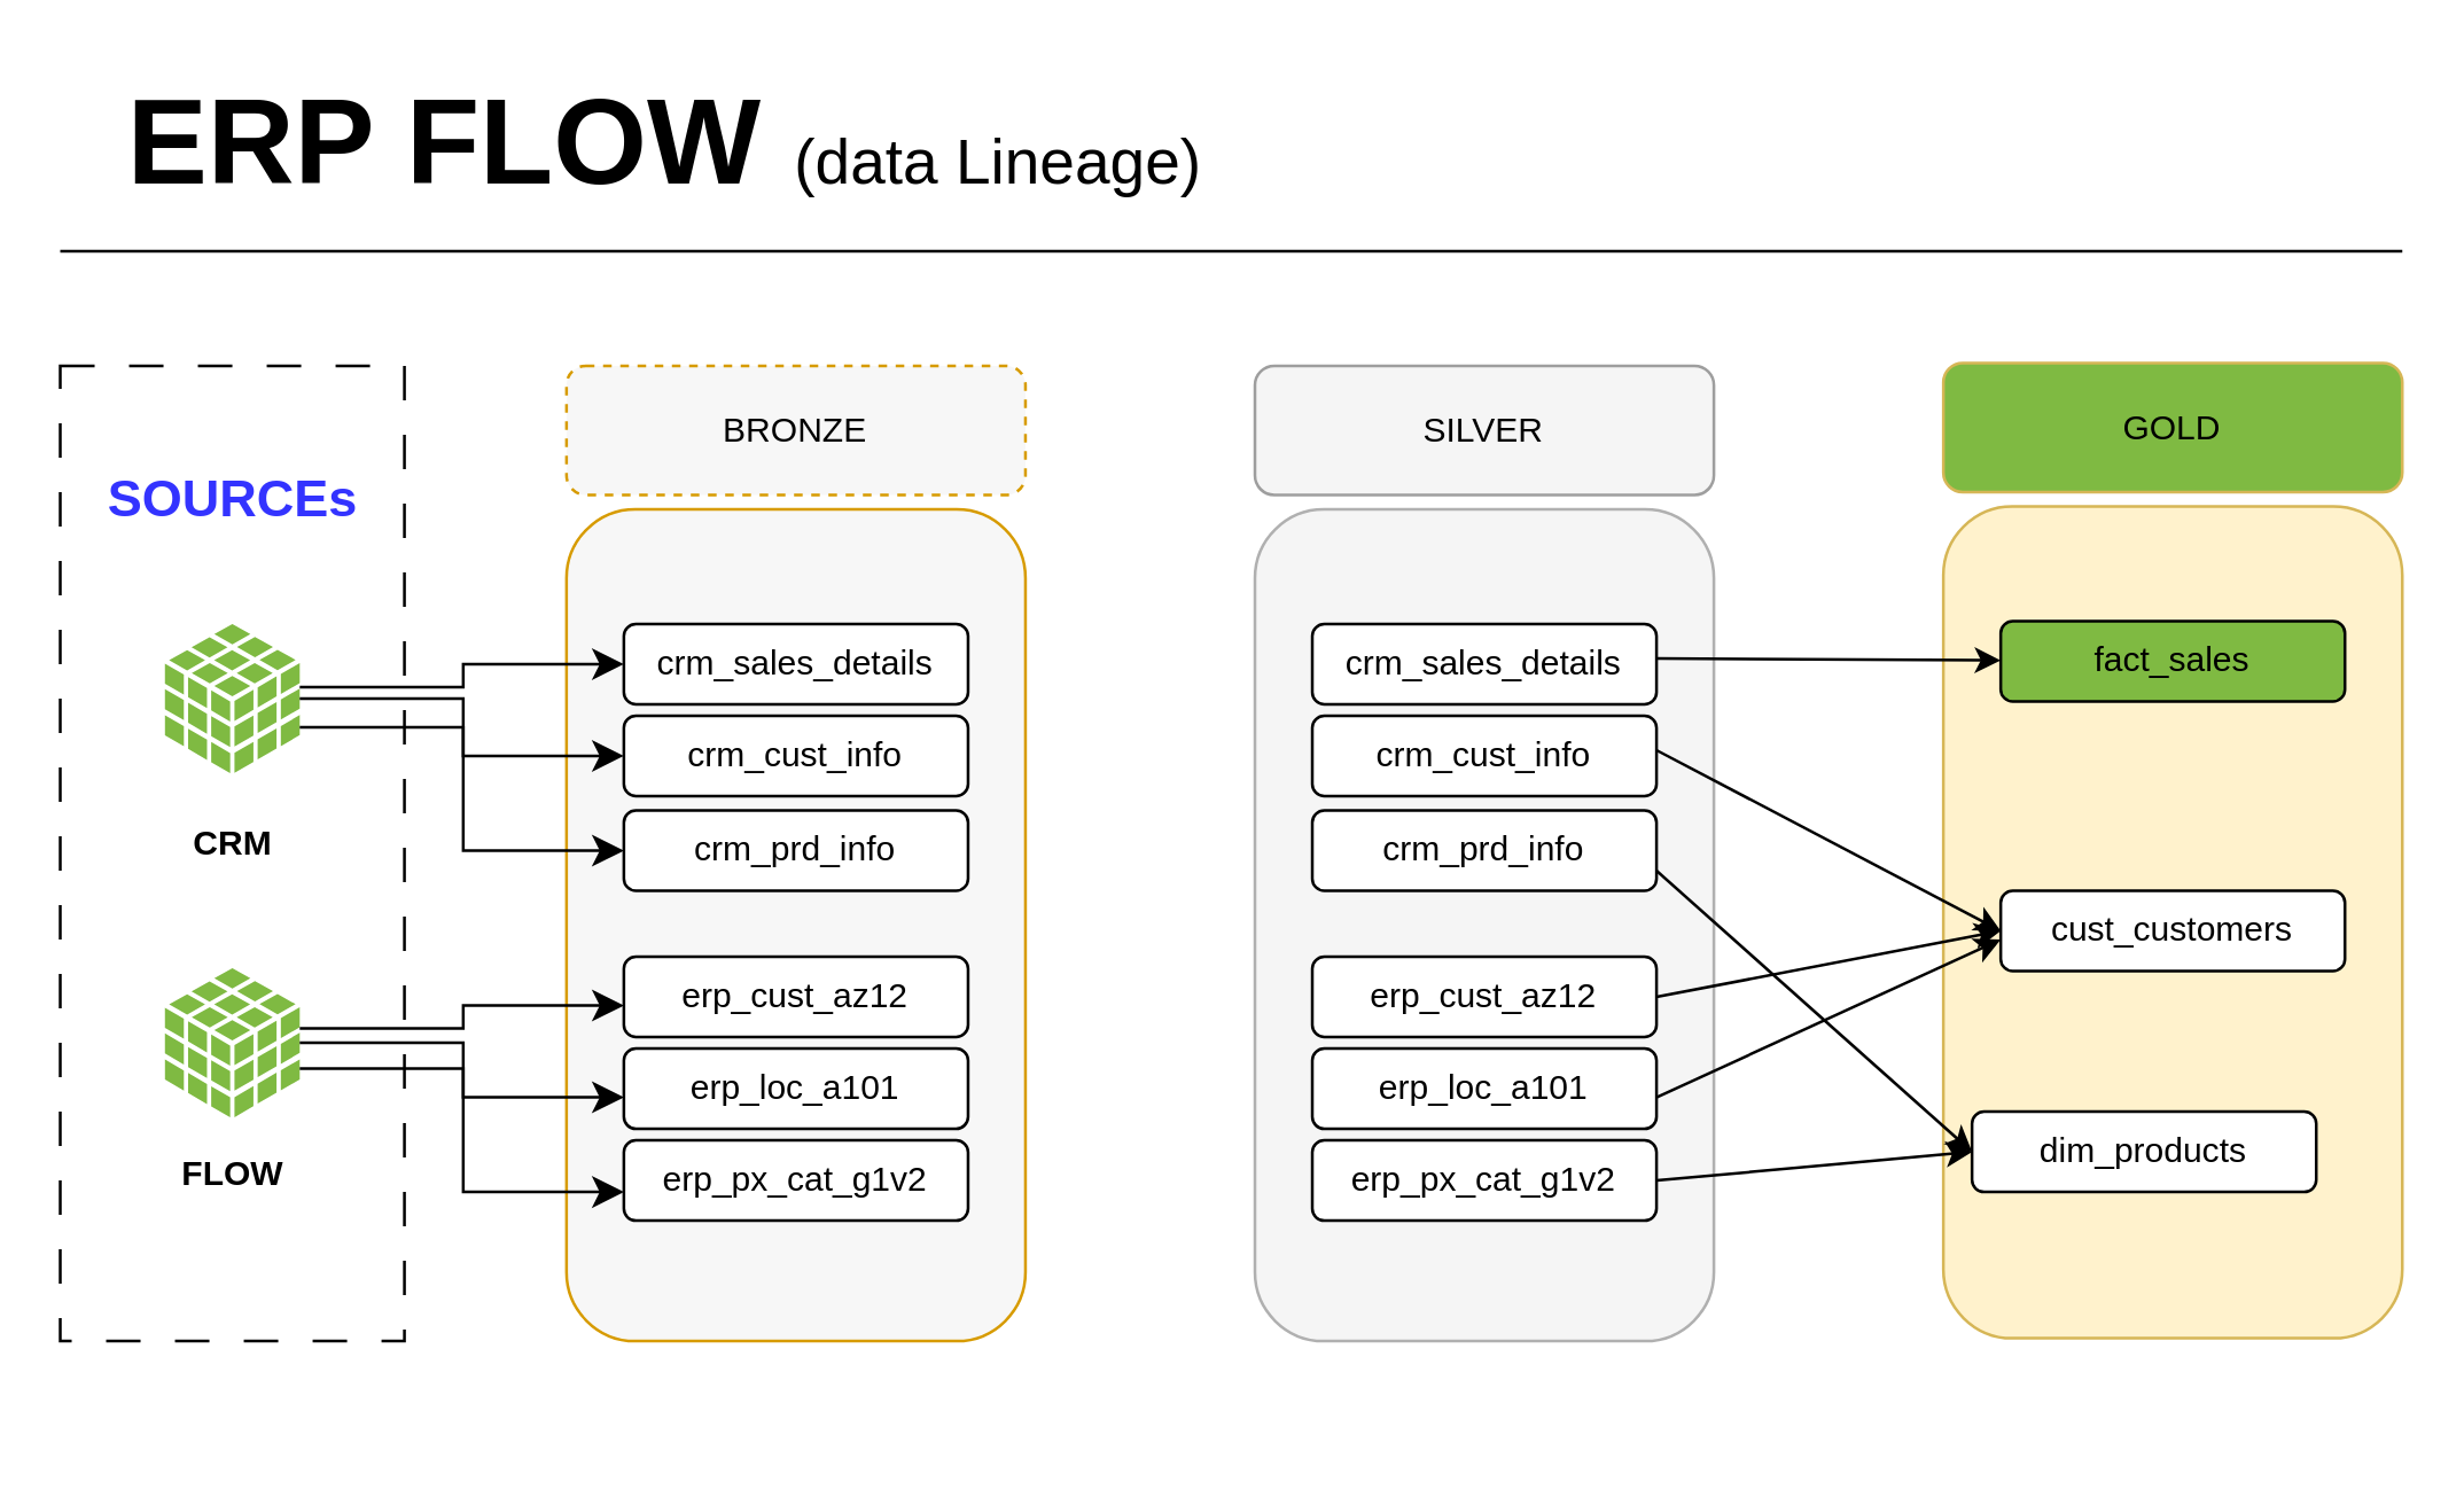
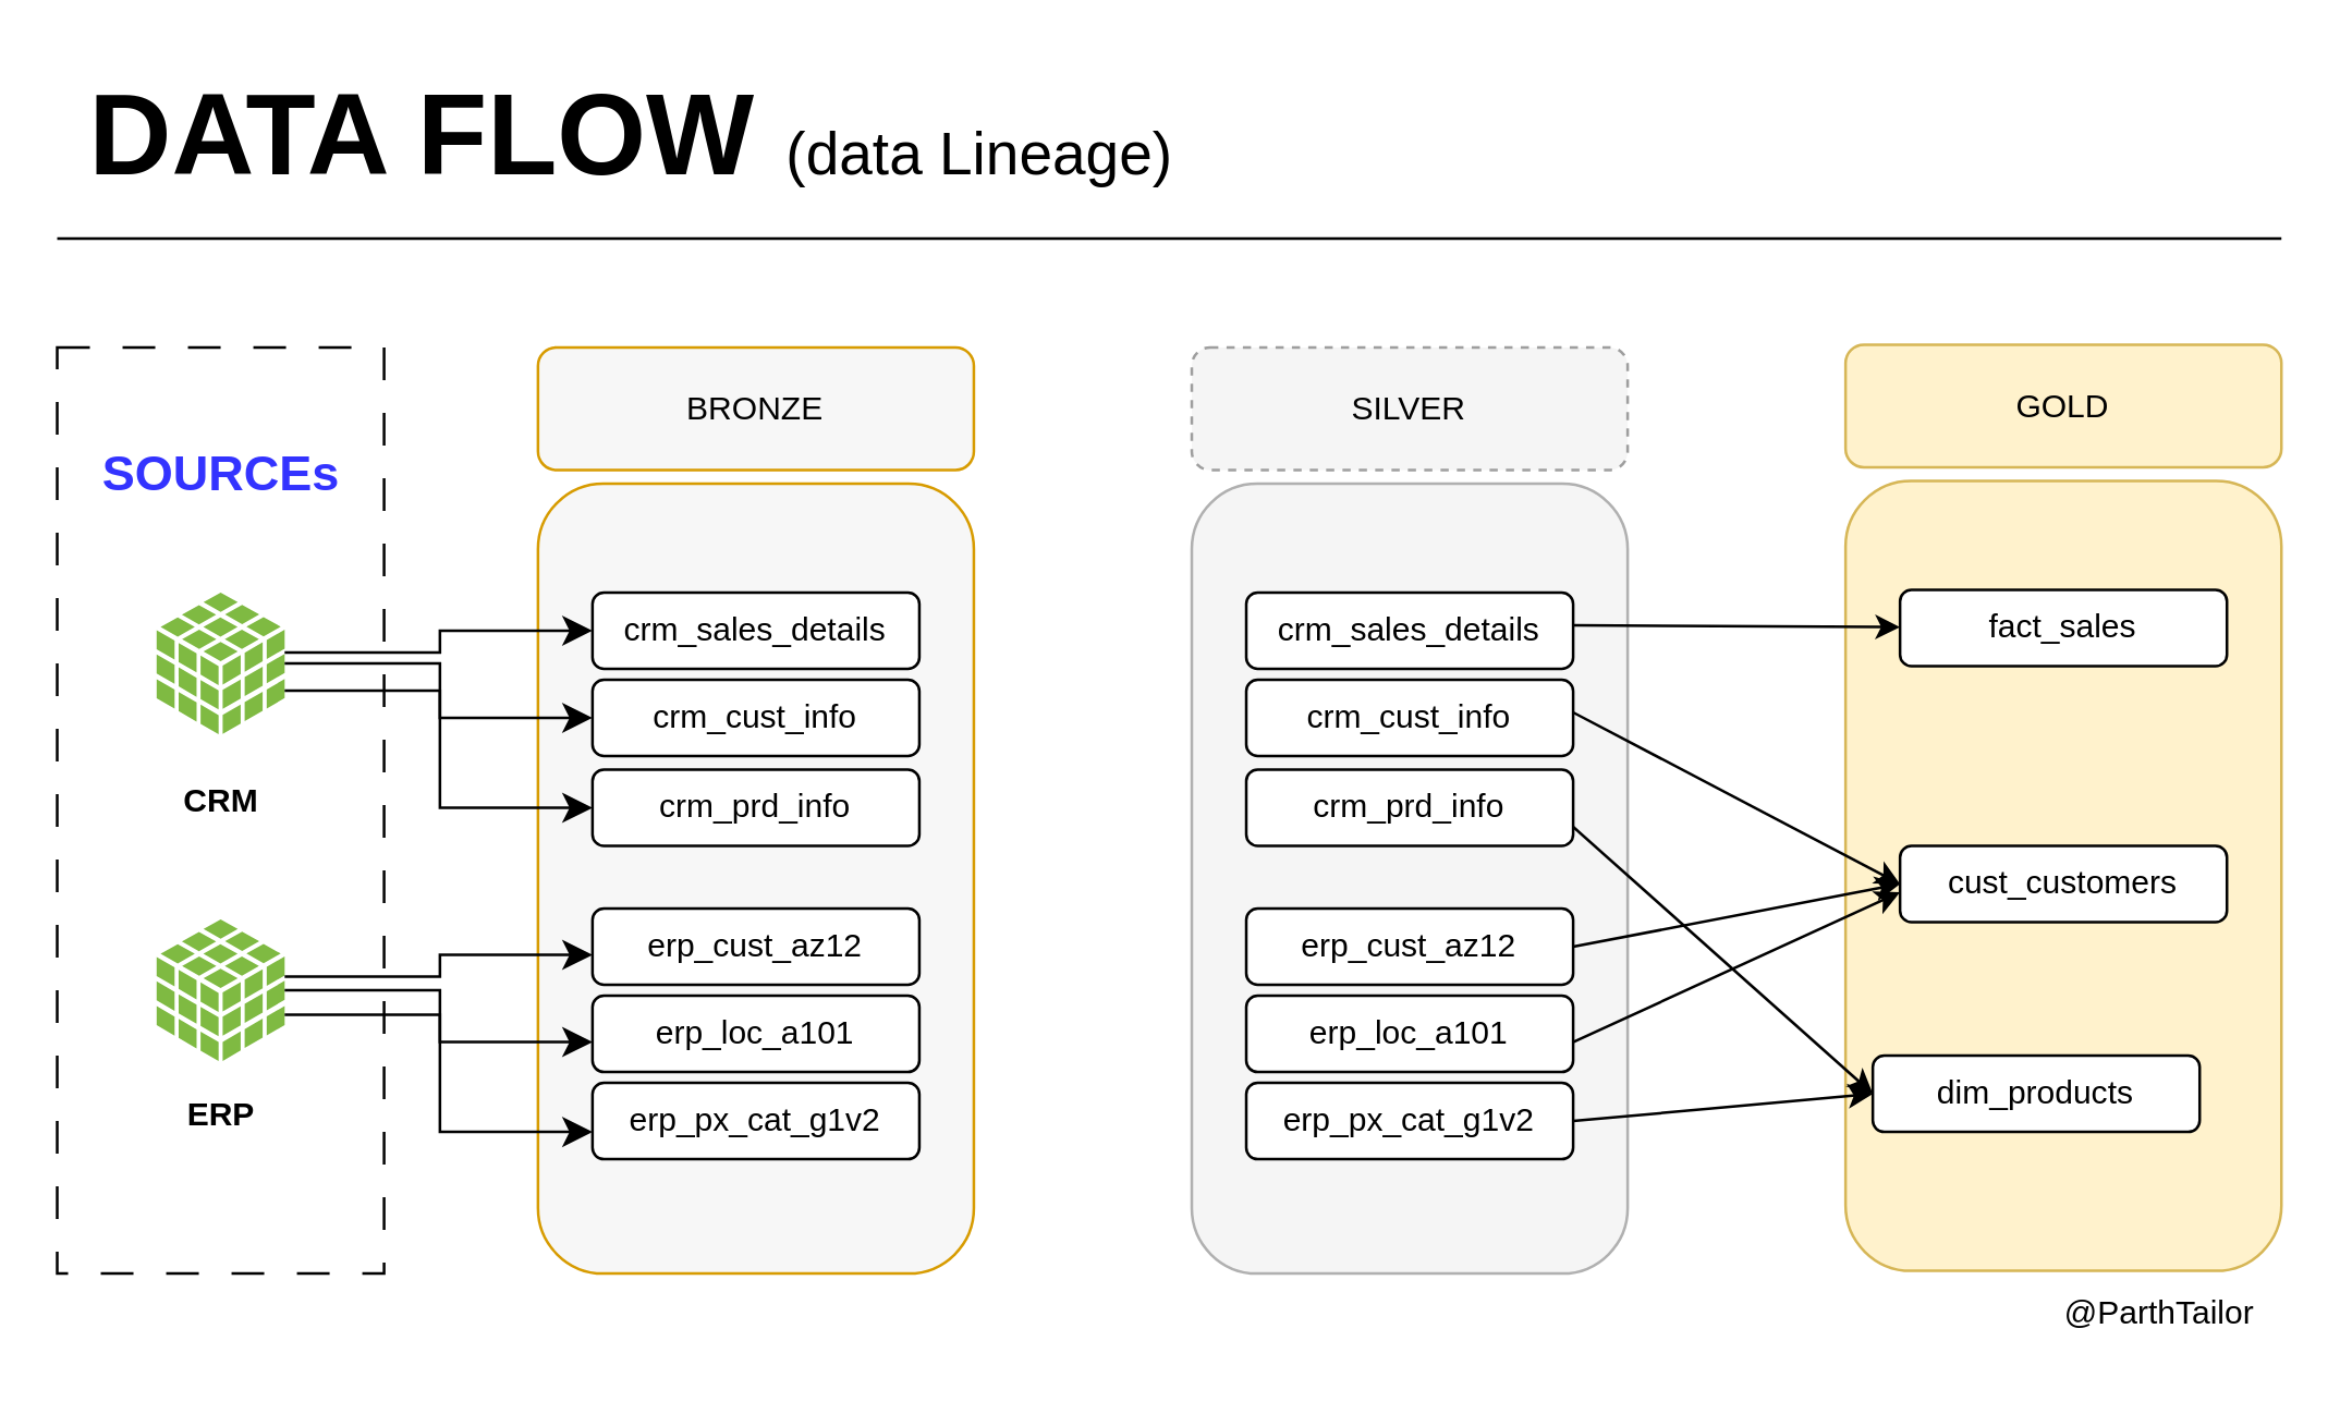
- <mxCell id="45" value="&lt;b&gt;&lt;font style=&quot;font-size: 42px;&quot;&gt;ERP FLOW&amp;nbsp;&lt;/font&gt;&lt;/b&gt;&lt;font style=&quot;font-size: 22px;&quot;&gt;(data Lineage)&lt;/font&gt;" style="text;html=1;align=center;verticalAlign=middle;resizable=0;points=[];autosize=1;strokeColor=none;fillColor=none;" vertex="1" parent="1"><mxGeometry x="20.5" y="20" width="420" height="60" as="geometry" /></mxCell>
+ <mxCell id="45" value="&lt;b&gt;&lt;font style=&quot;font-size: 42px;&quot;&gt;DATA FLOW&amp;nbsp;&lt;/font&gt;&lt;/b&gt;&lt;font style=&quot;font-size: 22px;&quot;&gt;(data Lineage)&lt;/font&gt;" style="text;html=1;align=center;verticalAlign=middle;resizable=0;points=[];autosize=1;strokeColor=none;fillColor=none;" vertex="1" parent="1"><mxGeometry x="20.5" y="20" width="420" height="60" as="geometry" /></mxCell>
- <mxCell id="14" value="GOLD" style="rounded=1;whiteSpace=wrap;html=1;fillColor=#7fba42;strokeColor=#d6b656;" vertex="1" parent="1"><mxGeometry x="677" y="126" width="160" height="45" as="geometry" /></mxCell>
+ <mxCell id="14" value="GOLD" style="rounded=1;whiteSpace=wrap;html=1;fillColor=#fff2cc;strokeColor=#d6b656;" vertex="1" parent="1"><mxGeometry x="677" y="126" width="160" height="45" as="geometry" /></mxCell>
- <mxCell id="6" value="BRONZE" style="rounded=1;whiteSpace=wrap;html=1;fillColor=light-dark(#f7f7f7, #36210a);strokeColor=#d79b00;dashed=1;" vertex="1" parent="1"><mxGeometry x="197" y="127" width="160" height="45" as="geometry" /></mxCell>
+ <mxCell id="6" value="BRONZE" style="rounded=1;whiteSpace=wrap;html=1;fillColor=light-dark(#f7f7f7, #36210a);strokeColor=#d79b00;" vertex="1" parent="1"><mxGeometry x="197" y="127" width="160" height="45" as="geometry" /></mxCell>
- <mxCell id="25" value="SILVER" style="rounded=1;whiteSpace=wrap;html=1;fillColor=#f5f5f5;strokeColor=light-dark(#9e9e9e, #959595);gradientColor=none;" vertex="1" parent="1"><mxGeometry x="437" y="127" width="160" height="45" as="geometry" /></mxCell>
+ <mxCell id="25" value="SILVER" style="rounded=1;whiteSpace=wrap;html=1;fillColor=#f5f5f5;strokeColor=light-dark(#9e9e9e, #959595);gradientColor=none;dashed=1;" vertex="1" parent="1"><mxGeometry x="437" y="127" width="160" height="45" as="geometry" /></mxCell>
- <mxCell id="15" value="fact_sales" style="rounded=1;whiteSpace=wrap;html=1;fillColor=#7fba42;" vertex="1" parent="1"><mxGeometry x="697" y="216" width="120" height="28" as="geometry" /></mxCell>
+ <mxCell id="15" value="fact_sales" style="rounded=1;whiteSpace=wrap;html=1;" vertex="1" parent="1"><mxGeometry x="697" y="216" width="120" height="28" as="geometry" /></mxCell>
- <mxCell id="2" value="&lt;b&gt;&lt;font style=&quot;font-size: 18px; color: rgb(51, 51, 255);&quot;&gt;SOURCEs&lt;/font&gt;&lt;/b&gt;&lt;div&gt;&lt;br&gt;&lt;/div&gt;&lt;div&gt;&lt;br&gt;&lt;/div&gt;&lt;div&gt;&lt;br&gt;&lt;/div&gt;&lt;div&gt;&lt;br&gt;&lt;/div&gt;&lt;div&gt;&lt;br&gt;&lt;/div&gt;&lt;div&gt;&lt;br&gt;&lt;/div&gt;&lt;div&gt;&lt;br&gt;&lt;/div&gt;&lt;div&gt;&lt;b&gt;CRM&lt;/b&gt;&lt;/div&gt;&lt;div&gt;&lt;br&gt;&lt;/div&gt;&lt;div&gt;&lt;br&gt;&lt;/div&gt;&lt;div&gt;&lt;br&gt;&lt;/div&gt;&lt;div&gt;&lt;br&gt;&lt;/div&gt;&lt;div&gt;&lt;br&gt;&lt;/div&gt;&lt;div&gt;&lt;br&gt;&lt;/div&gt;&lt;div&gt;&lt;br&gt;&lt;/div&gt;&lt;div&gt;&lt;b&gt;FLOW&lt;/b&gt;&lt;/div&gt;&lt;div&gt;&lt;br&gt;&lt;/div&gt;" style="rounded=0;whiteSpace=wrap;html=1;dashed=1;dashPattern=12 12;" vertex="1" parent="1"><mxGeometry x="20.5" y="127" width="120" height="340" as="geometry" /></mxCell>
+ <mxCell id="2" value="&lt;b&gt;&lt;font style=&quot;font-size: 18px; color: rgb(51, 51, 255);&quot;&gt;SOURCEs&lt;/font&gt;&lt;/b&gt;&lt;div&gt;&lt;br&gt;&lt;/div&gt;&lt;div&gt;&lt;br&gt;&lt;/div&gt;&lt;div&gt;&lt;br&gt;&lt;/div&gt;&lt;div&gt;&lt;br&gt;&lt;/div&gt;&lt;div&gt;&lt;br&gt;&lt;/div&gt;&lt;div&gt;&lt;br&gt;&lt;/div&gt;&lt;div&gt;&lt;br&gt;&lt;/div&gt;&lt;div&gt;&lt;b&gt;CRM&lt;/b&gt;&lt;/div&gt;&lt;div&gt;&lt;br&gt;&lt;/div&gt;&lt;div&gt;&lt;br&gt;&lt;/div&gt;&lt;div&gt;&lt;br&gt;&lt;/div&gt;&lt;div&gt;&lt;br&gt;&lt;/div&gt;&lt;div&gt;&lt;br&gt;&lt;/div&gt;&lt;div&gt;&lt;br&gt;&lt;/div&gt;&lt;div&gt;&lt;br&gt;&lt;/div&gt;&lt;div&gt;&lt;b&gt;ERP&lt;/b&gt;&lt;/div&gt;&lt;div&gt;&lt;br&gt;&lt;/div&gt;" style="rounded=0;whiteSpace=wrap;html=1;dashed=1;dashPattern=12 12;" vertex="1" parent="1"><mxGeometry x="20.5" y="127" width="120" height="340" as="geometry" /></mxCell>
+ <mxCell id="46" value="@ParthTailor" style="text;html=1;align=center;verticalAlign=middle;resizable=0;points=[];autosize=1;strokeColor=none;fillColor=none;" vertex="1" parent="1"><mxGeometry x="747" y="467" width="90" height="30" as="geometry" /></mxCell>
